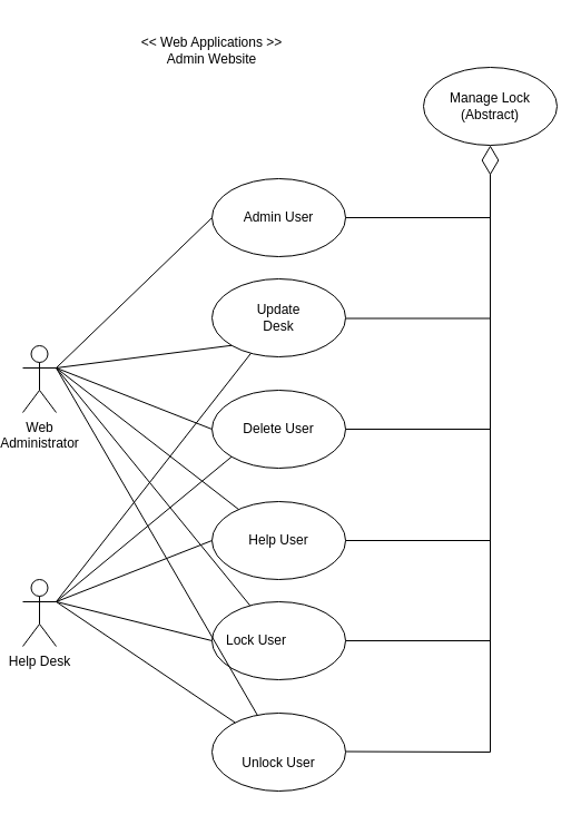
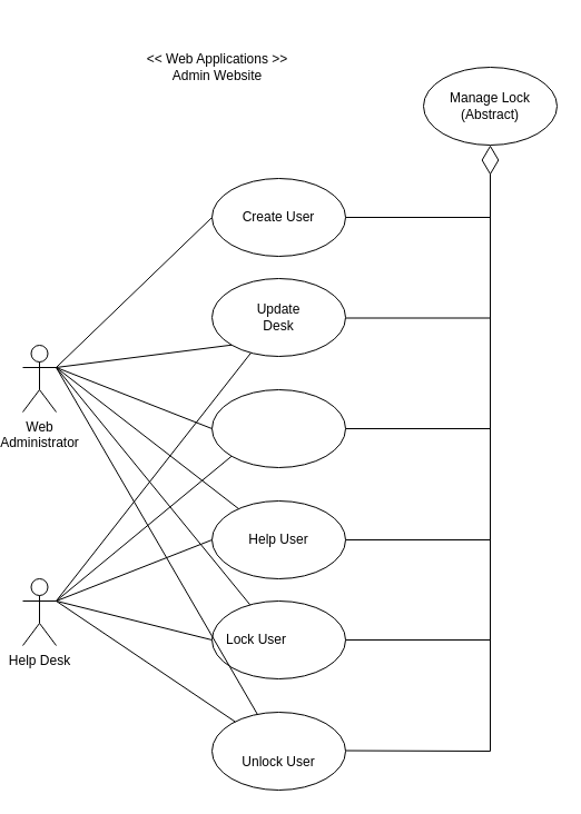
- <mxCell id="4" value="&amp;lt;&amp;lt; Web Applications &amp;gt;&amp;gt;&lt;br&gt;Admin Website" style="text;html=1;strokeColor=none;fillColor=none;align=center;verticalAlign=middle;whiteSpace=wrap;rounded=0;" vertex="1" parent="1"><mxGeometry x="110" y="20" width="160" height="50" as="geometry" /></mxCell>
+ <mxCell id="4" value="&amp;lt;&amp;lt; Web Applications &amp;gt;&amp;gt;&lt;br&gt;Admin Website" style="text;html=1;strokeColor=none;fillColor=none;align=center;verticalAlign=middle;whiteSpace=wrap;rounded=0;" vertex="1" parent="1"><mxGeometry x="115" y="35" width="160" height="50" as="geometry" /></mxCell>
- <mxCell id="13" value="Admin User" style="text;html=1;strokeColor=none;fillColor=none;align=center;verticalAlign=middle;whiteSpace=wrap;rounded=0;" vertex="1" parent="1"><mxGeometry x="210" y="180" width="80" height="30" as="geometry" /></mxCell>
+ <mxCell id="13" value="Create User" style="text;html=1;strokeColor=none;fillColor=none;align=center;verticalAlign=middle;whiteSpace=wrap;rounded=0;" vertex="1" parent="1"><mxGeometry x="210" y="180" width="80" height="30" as="geometry" /></mxCell>
- <mxCell id="15" value="Delete User" style="text;html=1;strokeColor=none;fillColor=none;align=center;verticalAlign=middle;whiteSpace=wrap;rounded=0;" vertex="1" parent="1"><mxGeometry x="215" y="370" width="70" height="30" as="geometry" /></mxCell>
